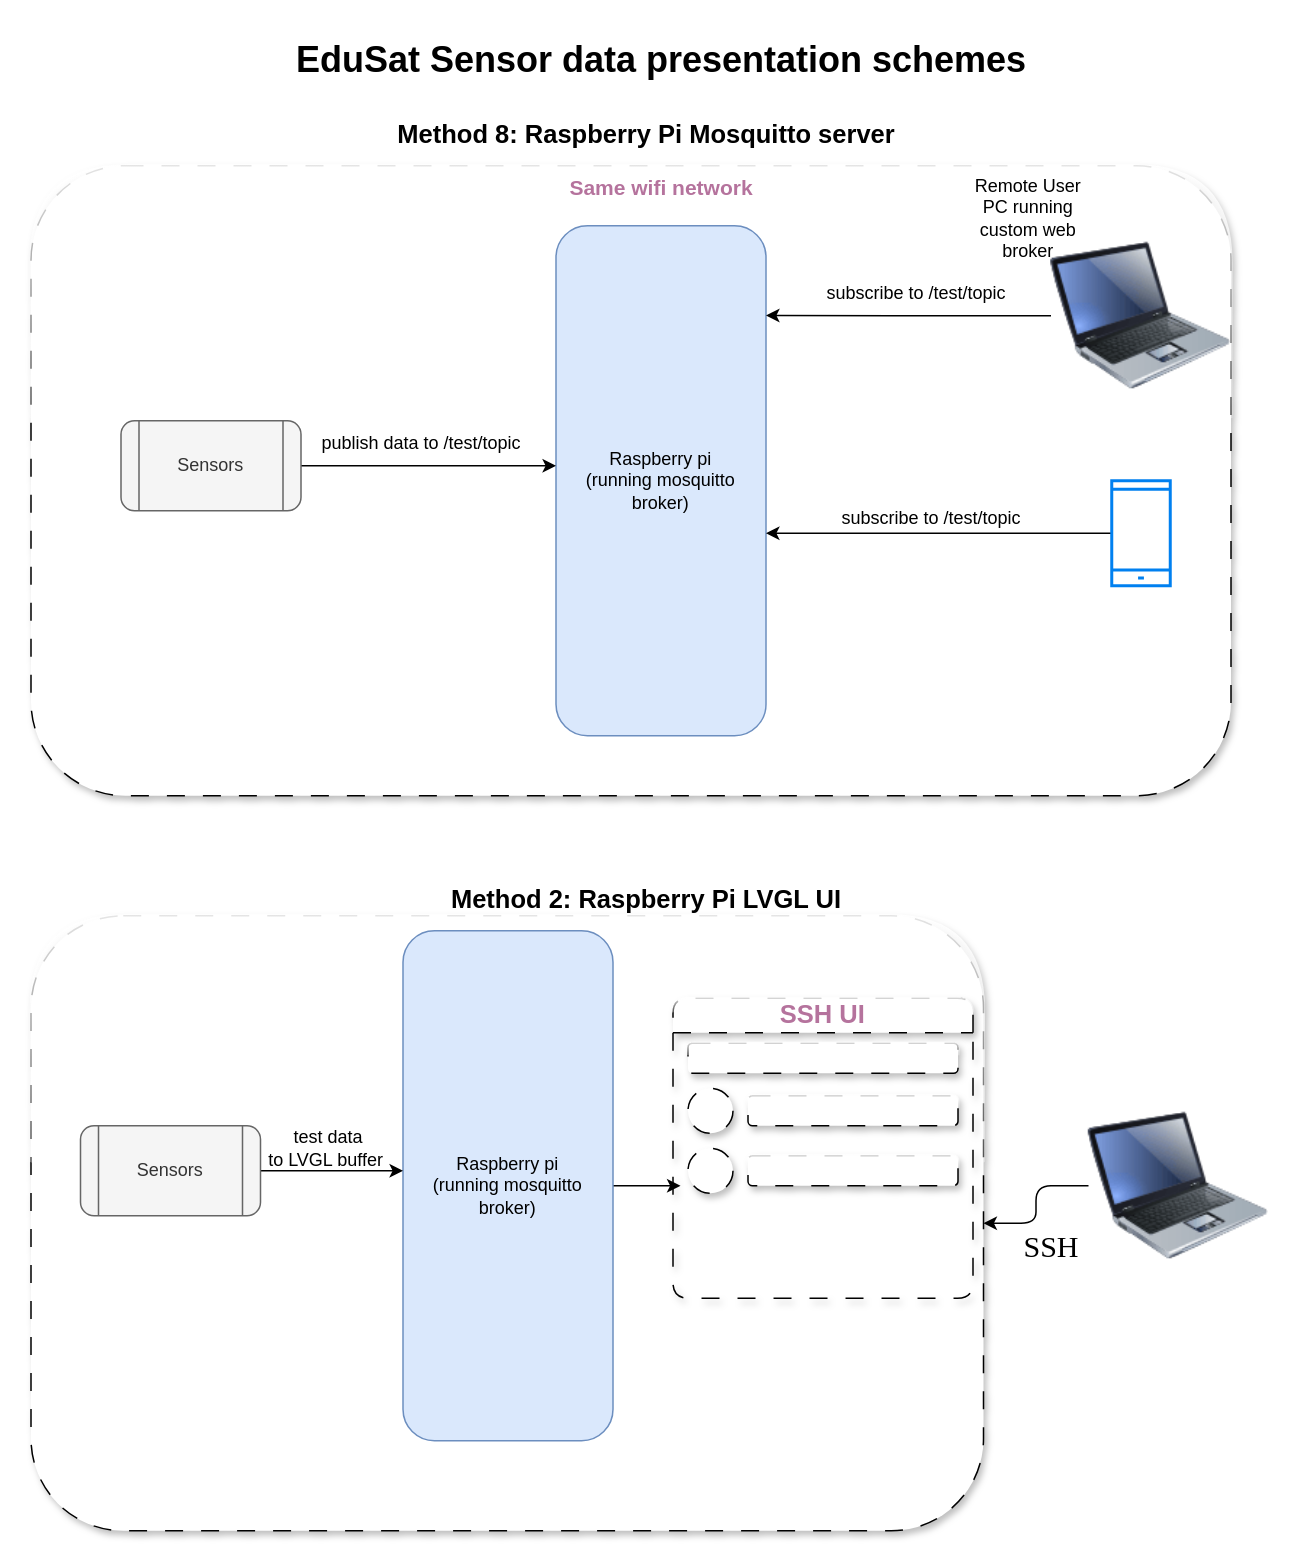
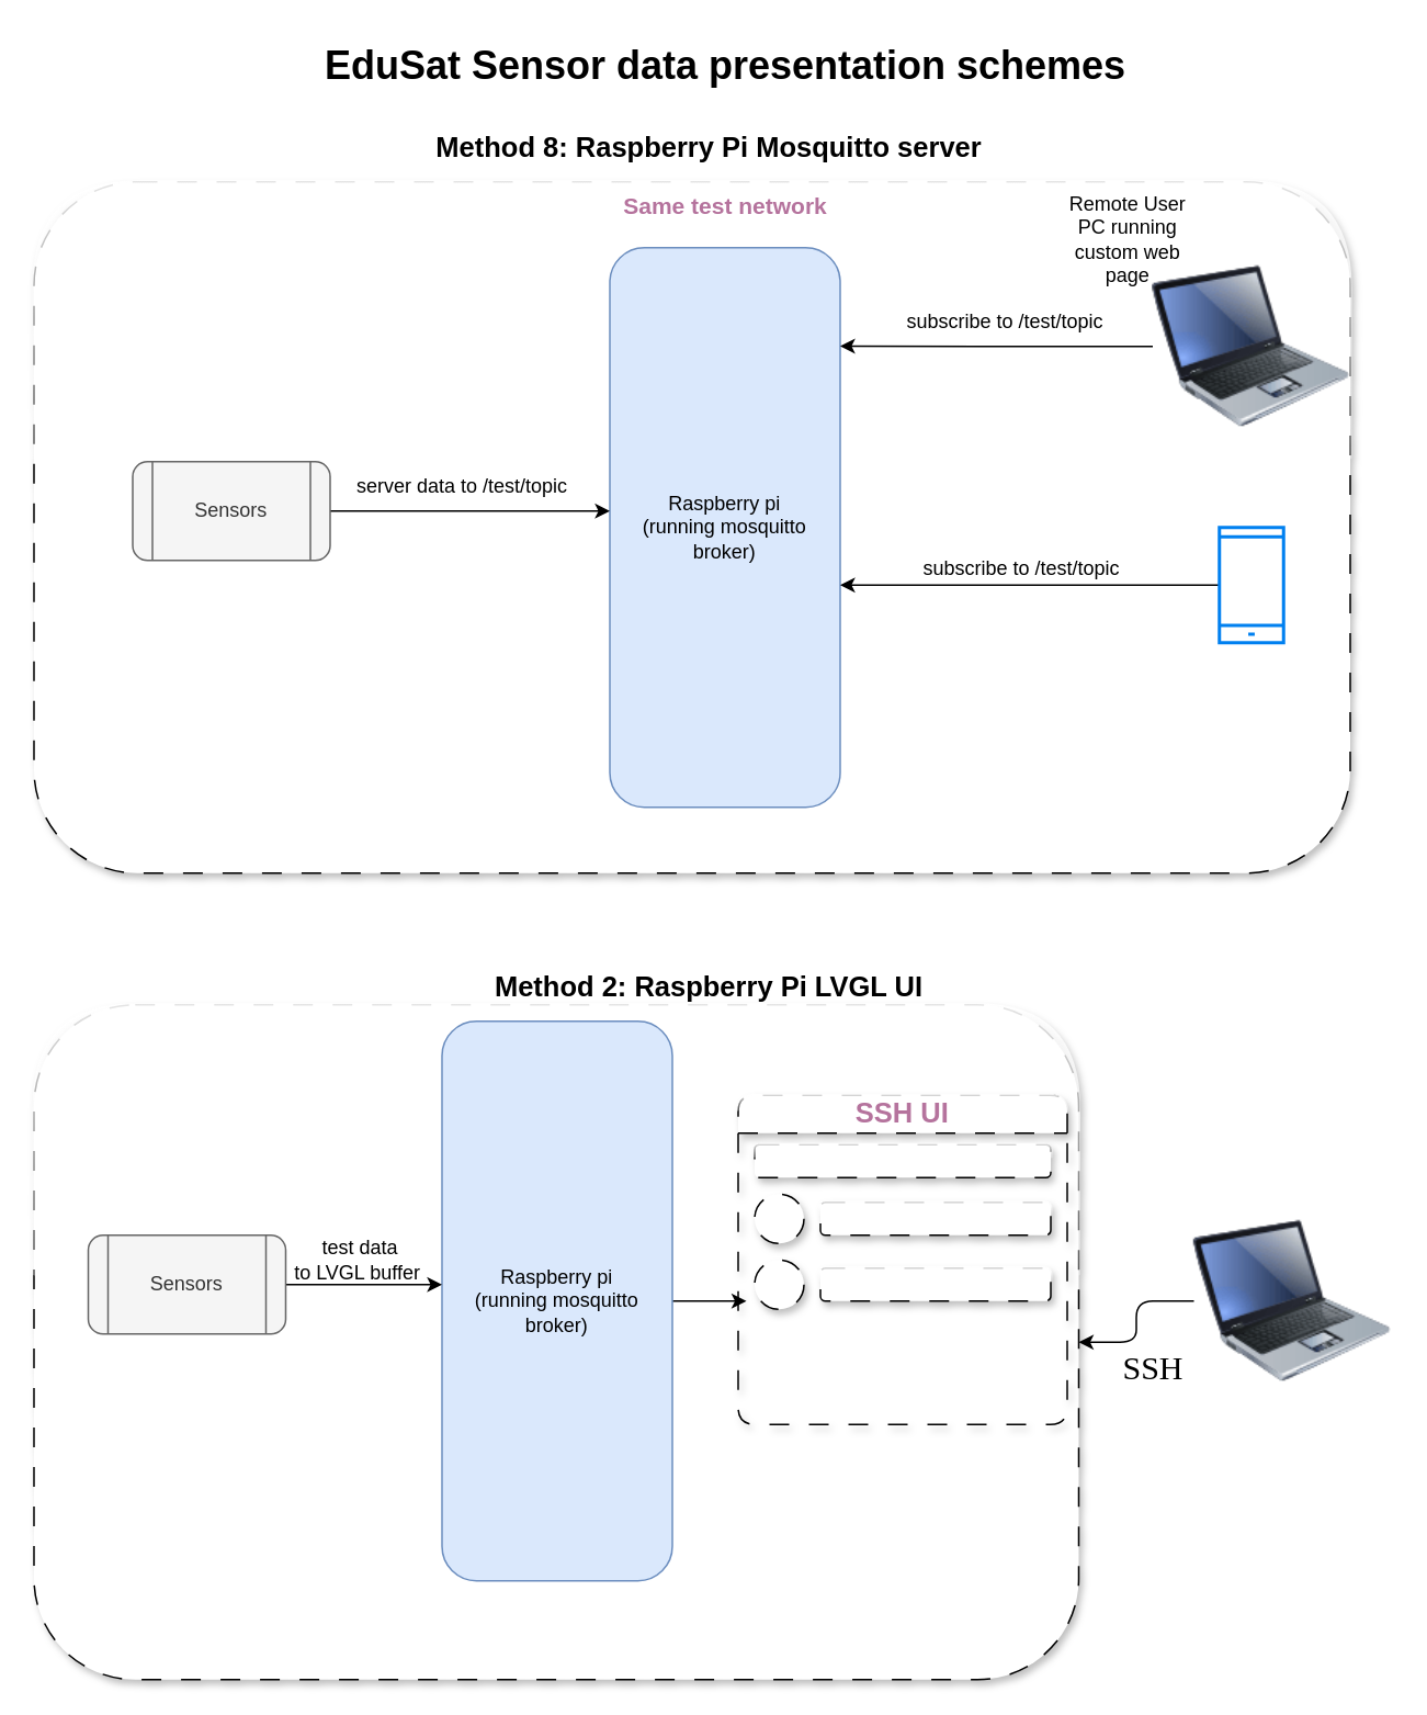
- <mxCell id="15" value="&lt;font color=&quot;#b5739d&quot; style=&quot;font-size: 14px;&quot;&gt;&lt;b&gt;Same wifi network&lt;/b&gt;&lt;/font&gt;" style="text;html=1;align=center;verticalAlign=middle;resizable=0;points=[];autosize=1;strokeColor=none;fillColor=none;rounded=1;" vertex="1" parent="1"><mxGeometry x="365" y="110" width="150" height="30" as="geometry" /></mxCell>
+ <mxCell id="15" value="&lt;font color=&quot;#b5739d&quot; style=&quot;font-size: 14px;&quot;&gt;&lt;b&gt;Same test network&lt;/b&gt;&lt;/font&gt;" style="text;html=1;align=center;verticalAlign=middle;resizable=0;points=[];autosize=1;strokeColor=none;fillColor=none;rounded=1;" vertex="1" parent="1"><mxGeometry x="365" y="110" width="150" height="30" as="geometry" /></mxCell>
- <mxCell id="11" value="Remote User PC running custom web broker" style="text;html=1;strokeColor=none;fillColor=none;align=center;verticalAlign=middle;whiteSpace=wrap;rounded=1;" vertex="1" parent="1"><mxGeometry x="645" y="120" width="80" height="50" as="geometry" /></mxCell>
+ <mxCell id="11" value="Remote User PC running custom web page" style="text;html=1;strokeColor=none;fillColor=none;align=center;verticalAlign=middle;whiteSpace=wrap;rounded=1;" vertex="1" parent="1"><mxGeometry x="645" y="120" width="80" height="50" as="geometry" /></mxCell>
- <mxCell id="7" value="publish data to /test/topic" style="text;html=1;align=center;verticalAlign=middle;resizable=0;points=[];autosize=1;strokeColor=none;fillColor=none;rounded=1;" vertex="1" parent="1"><mxGeometry x="200" y="280" width="160" height="30" as="geometry" /></mxCell>
+ <mxCell id="7" value="server data to /test/topic" style="text;html=1;align=center;verticalAlign=middle;resizable=0;points=[];autosize=1;strokeColor=none;fillColor=none;rounded=1;" vertex="1" parent="1"><mxGeometry x="200" y="280" width="160" height="30" as="geometry" /></mxCell>
